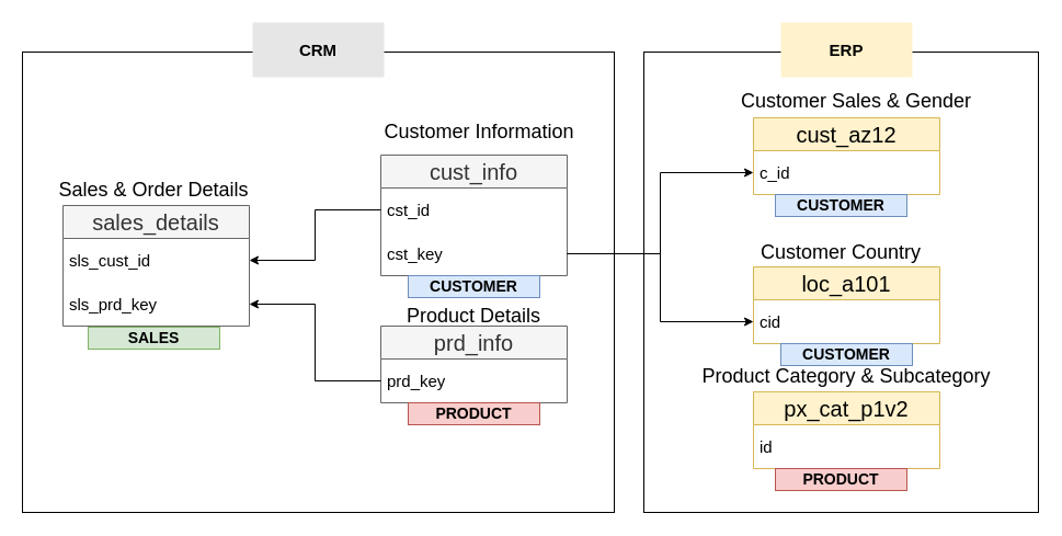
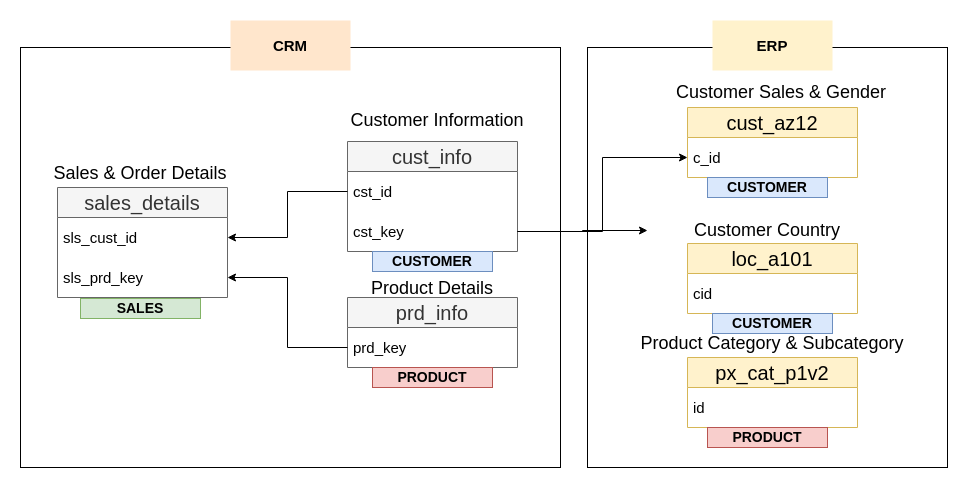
- <mxCell id="26" value="&lt;b&gt;&lt;font style=&quot;font-size: 15px;&quot;&gt;CRM&lt;/font&gt;&lt;/b&gt;" style="rounded=0;whiteSpace=wrap;html=1;strokeColor=none;fillColor=#E6E6E6;" parent="1" vertex="1"><mxGeometry x="230" y="20" width="120" height="50" as="geometry" /></mxCell>
+ <mxCell id="26" value="&lt;b&gt;&lt;font style=&quot;font-size: 15px;&quot;&gt;CRM&lt;/font&gt;&lt;/b&gt;" style="rounded=0;whiteSpace=wrap;html=1;strokeColor=none;fillColor=#ffe6cc;" parent="1" vertex="1"><mxGeometry x="230" y="20" width="120" height="50" as="geometry" /></mxCell>
- <mxCell id="21" style="edgeStyle=orthogonalEdgeStyle;rounded=0;orthogonalLoop=1;jettySize=auto;html=1;entryX=0;entryY=0.5;entryDx=0;entryDy=0;" parent="1" source="6" target="15" edge="1"><mxGeometry relative="1" as="geometry" /></mxCell>
+ <mxCell id="21" style="edgeStyle=orthogonalEdgeStyle;rounded=0;orthogonalLoop=1;jettySize=auto;html=1;" parent="1" source="6" target="25" edge="1"><mxGeometry relative="1" as="geometry" /></mxCell>
